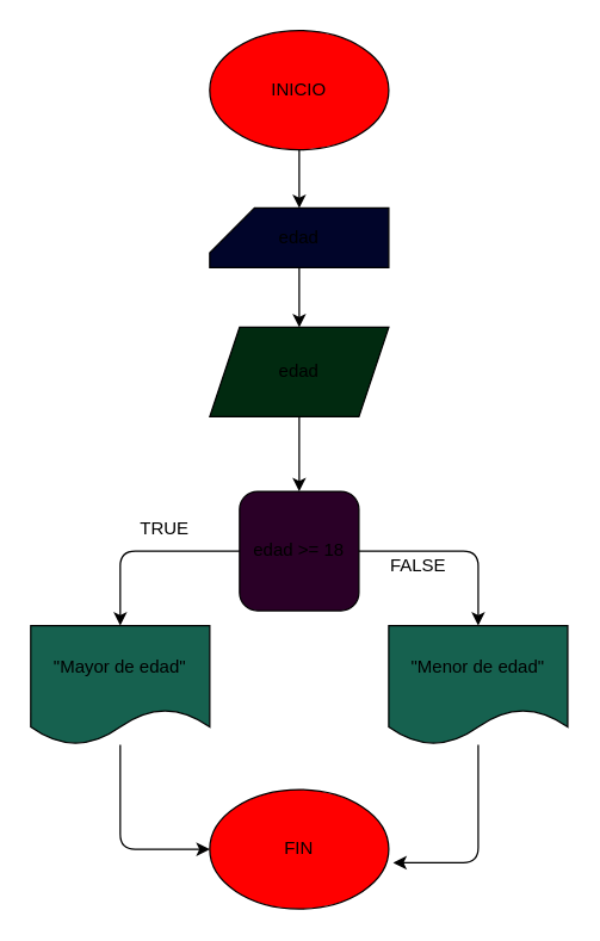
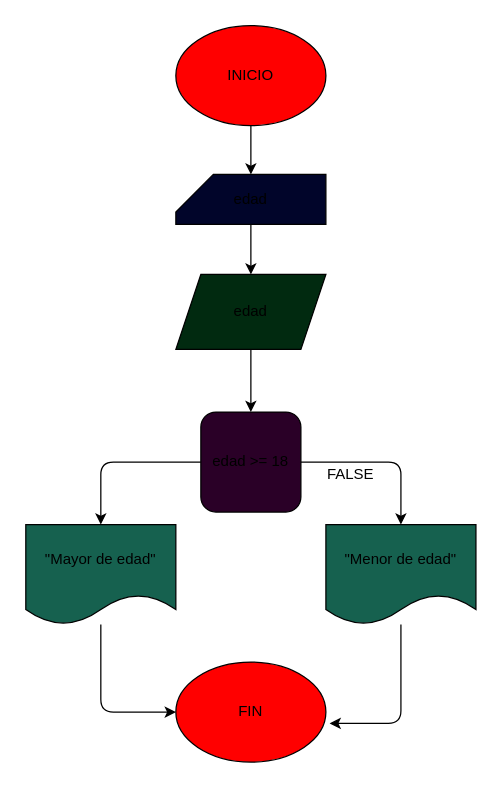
- <mxCell id="16" value="TRUE" style="text;html=1;strokeColor=none;fillColor=none;align=center;verticalAlign=middle;whiteSpace=wrap;rounded=0;" vertex="1" parent="1"><mxGeometry x="80" y="339" width="60" height="30" as="geometry" /></mxCell>
